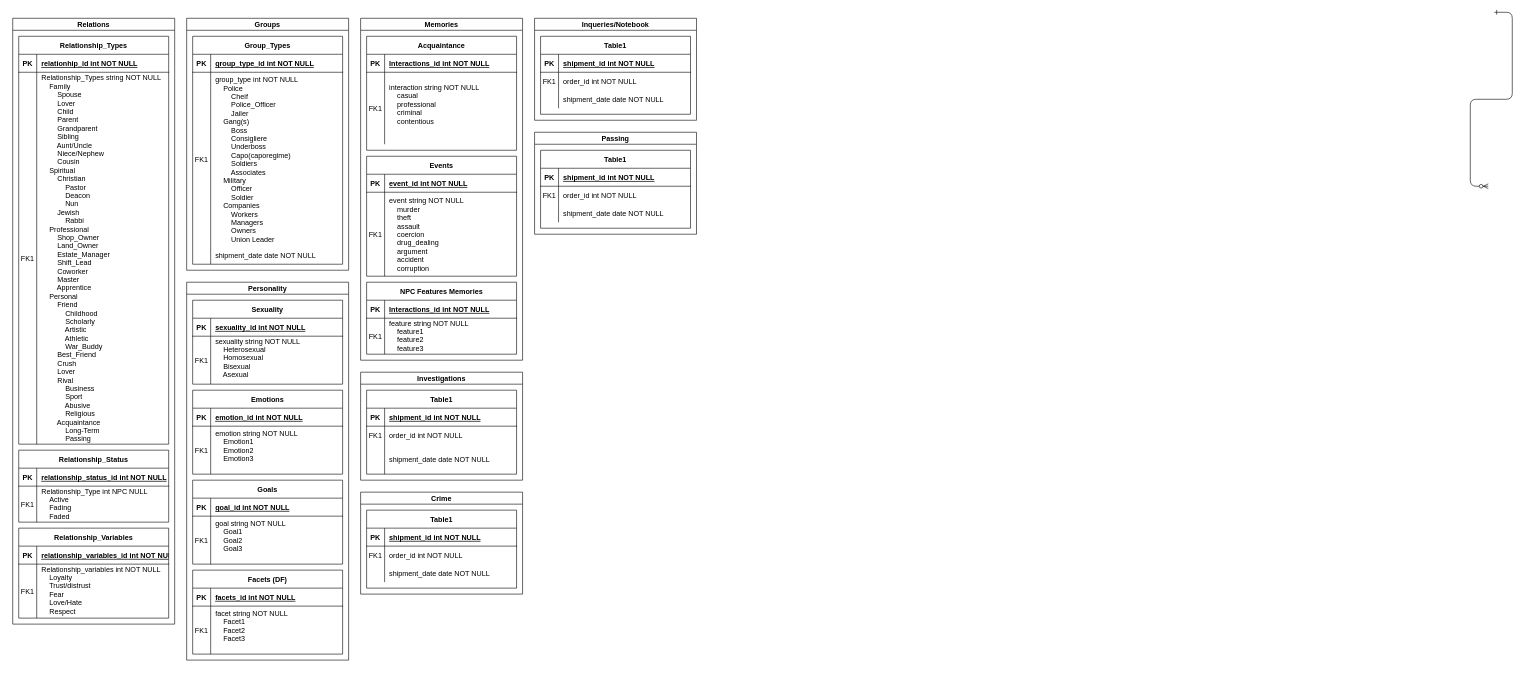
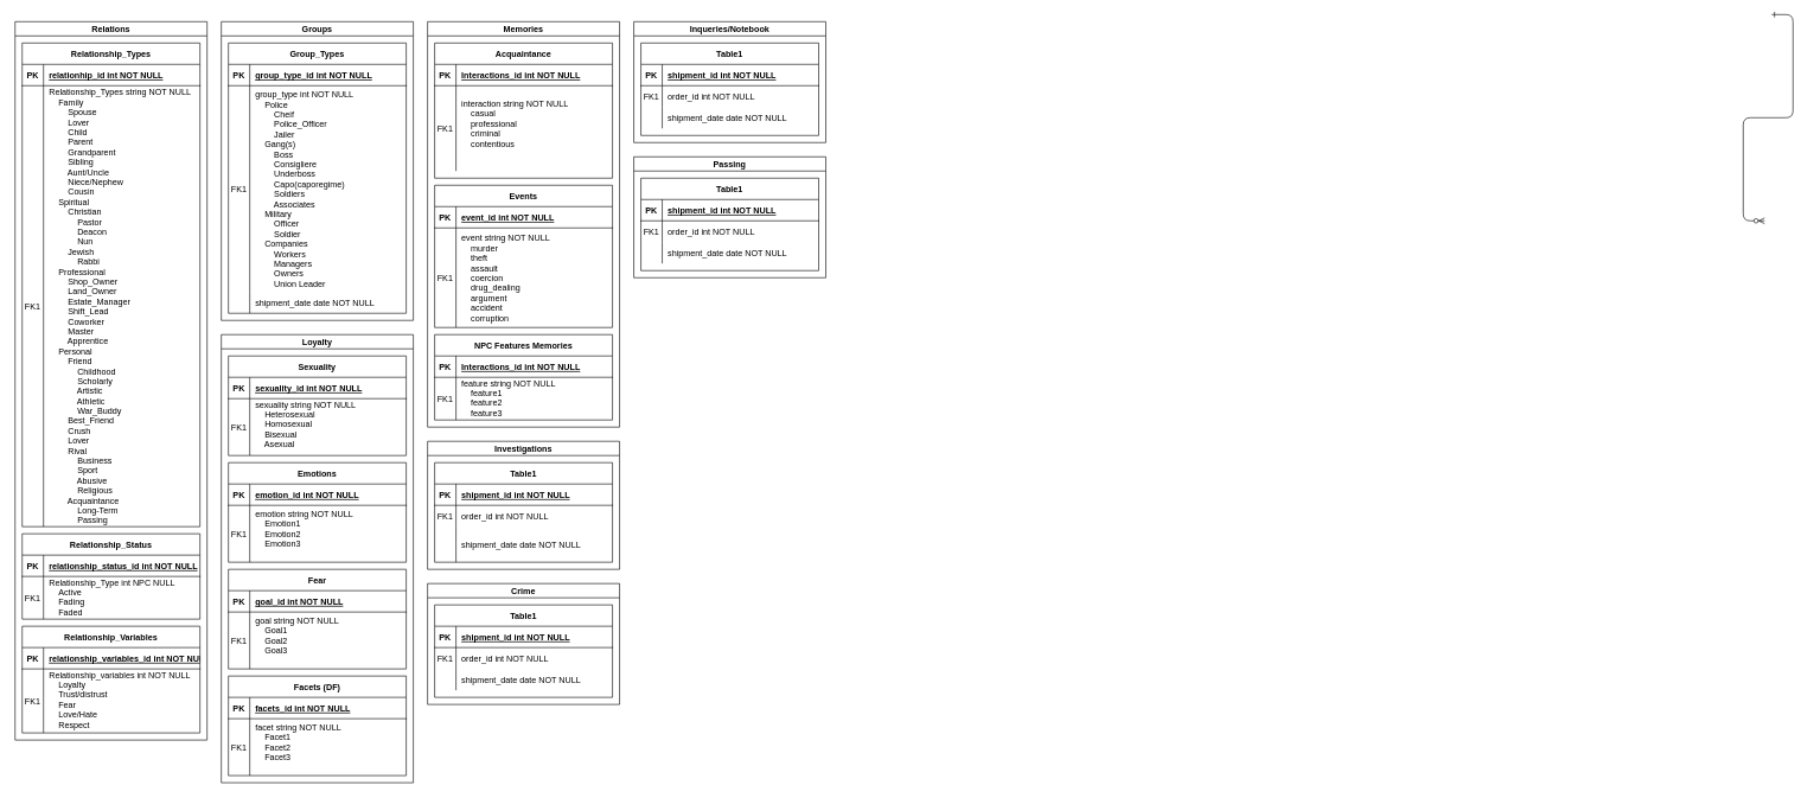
- <mxCell id="47" value="Personality" style="swimlane;startSize=20;horizontal=1;containerType=tree;" vertex="1" parent="1"><mxGeometry x="310" y="470" width="270" height="630" as="geometry" /></mxCell>
+ <mxCell id="47" value="Loyalty" style="swimlane;startSize=20;horizontal=1;containerType=tree;" vertex="1" parent="1"><mxGeometry x="310" y="470" width="270" height="630" as="geometry" /></mxCell>
- <mxCell id="62" value="Goals" style="shape=table;startSize=30;container=1;collapsible=1;childLayout=tableLayout;fixedRows=1;rowLines=0;fontStyle=1;align=center;resizeLast=1;" vertex="1" parent="47"><mxGeometry x="10" y="330" width="250" height="140" as="geometry" /></mxCell>
+ <mxCell id="62" value="Fear" style="shape=table;startSize=30;container=1;collapsible=1;childLayout=tableLayout;fixedRows=1;rowLines=0;fontStyle=1;align=center;resizeLast=1;" vertex="1" parent="47"><mxGeometry x="10" y="330" width="250" height="140" as="geometry" /></mxCell>
